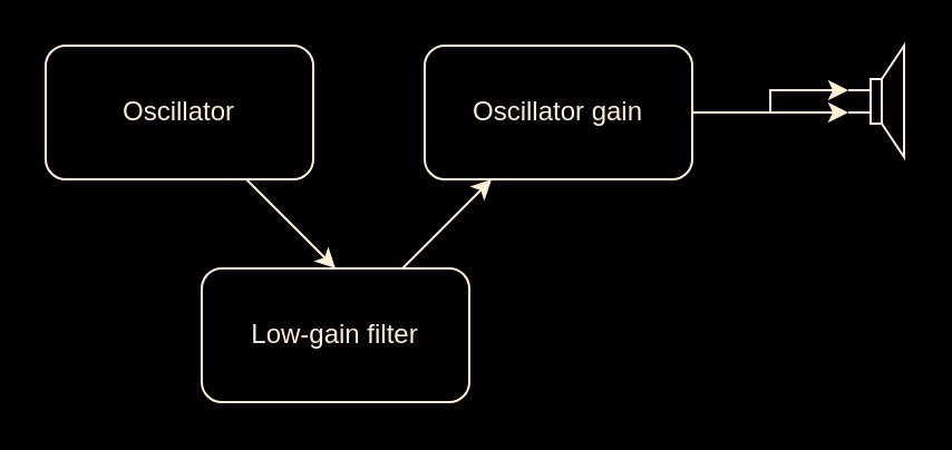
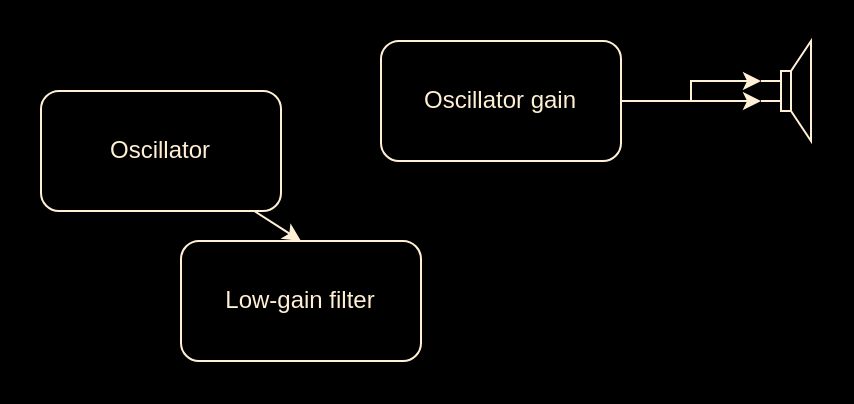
- <mxCell id="3" value="Oscillator" style="rounded=1;whiteSpace=wrap;html=1;fillColor=none;strokeColor=#FFEFD5;fontColor=#FFEFD5;" vertex="1" parent="1"><mxGeometry x="20" y="20" width="120" height="60" as="geometry" /></mxCell>
+ <mxCell id="3" value="Oscillator" style="rounded=1;whiteSpace=wrap;html=1;fillColor=none;strokeColor=#FFEFD5;fontColor=#FFEFD5;" vertex="1" parent="1"><mxGeometry x="20" y="45" width="120" height="60" as="geometry" /></mxCell>
- <mxCell id="8" style="edgeStyle=none;rounded=0;orthogonalLoop=1;jettySize=auto;html=1;strokeColor=#FFEFD5;fontColor=#FFEFD5;" edge="1" parent="1" source="9" target="7"><mxGeometry relative="1" as="geometry" /></mxCell>
